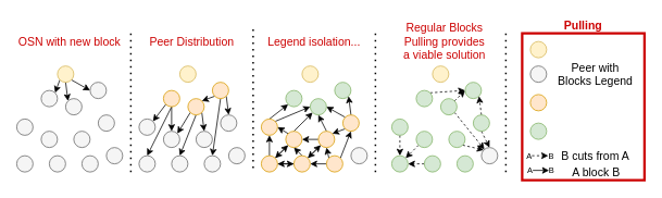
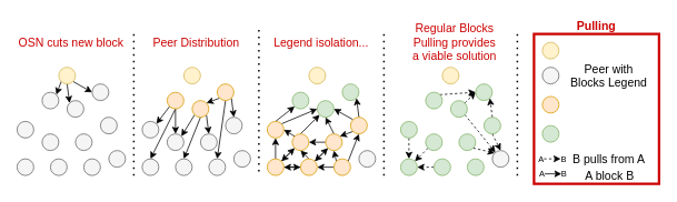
- <mxCell id="23" value="&lt;font color=&quot;#cc0000&quot;&gt;OSN with new block&lt;/font&gt;" style="text;html=1;strokeColor=none;fillColor=none;align=center;verticalAlign=middle;whiteSpace=wrap;rounded=0;fontSize=14;" vertex="1" parent="1"><mxGeometry x="20" y="40" width="130" height="20" as="geometry" /></mxCell>
+ <mxCell id="23" value="&lt;font color=&quot;#cc0000&quot;&gt;OSN cuts new block&lt;/font&gt;" style="text;html=1;strokeColor=none;fillColor=none;align=center;verticalAlign=middle;whiteSpace=wrap;rounded=0;fontSize=14;" vertex="1" parent="1"><mxGeometry x="20" y="40" width="130" height="20" as="geometry" /></mxCell>
- <mxCell id="109" value="B cuts from A" style="text;html=1;strokeColor=none;fillColor=none;align=center;verticalAlign=middle;whiteSpace=wrap;rounded=0;fontSize=14;" vertex="1" parent="1"><mxGeometry x="680" y="180" width="100" height="20" as="geometry" /></mxCell>
+ <mxCell id="109" value="B pulls from A" style="text;html=1;strokeColor=none;fillColor=none;align=center;verticalAlign=middle;whiteSpace=wrap;rounded=0;fontSize=14;" vertex="1" parent="1"><mxGeometry x="680" y="180" width="100" height="20" as="geometry" /></mxCell>
